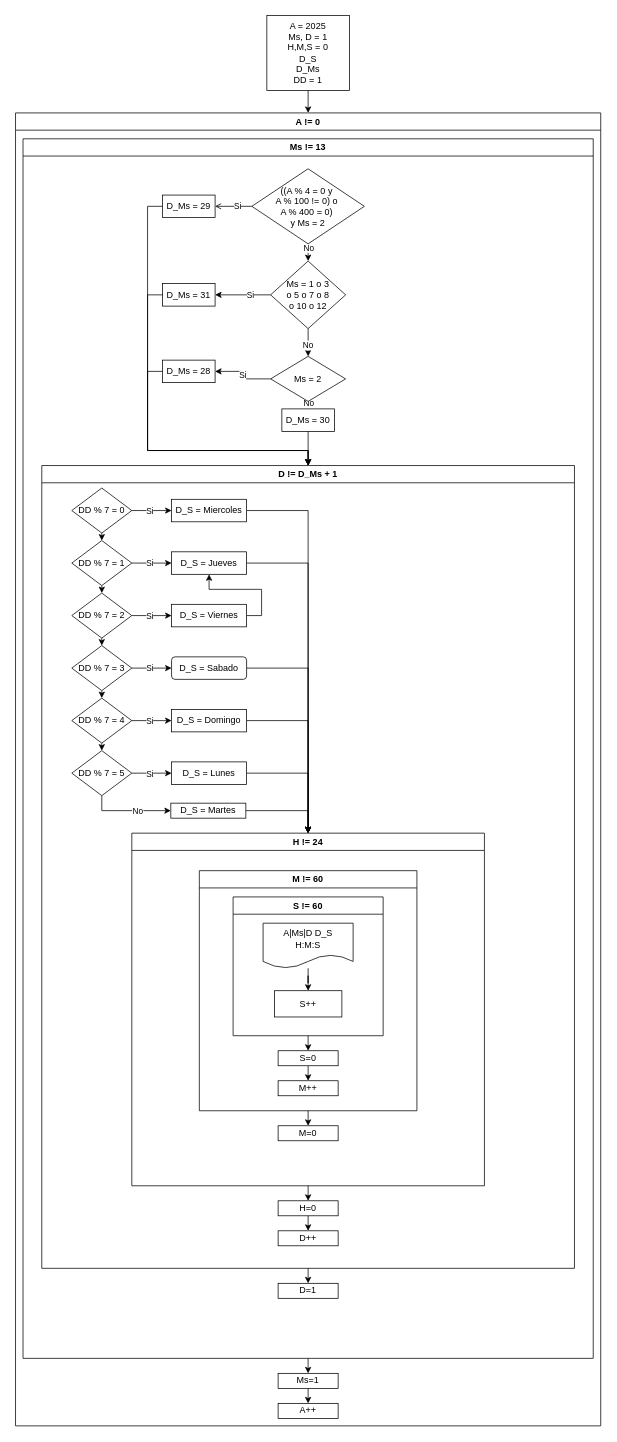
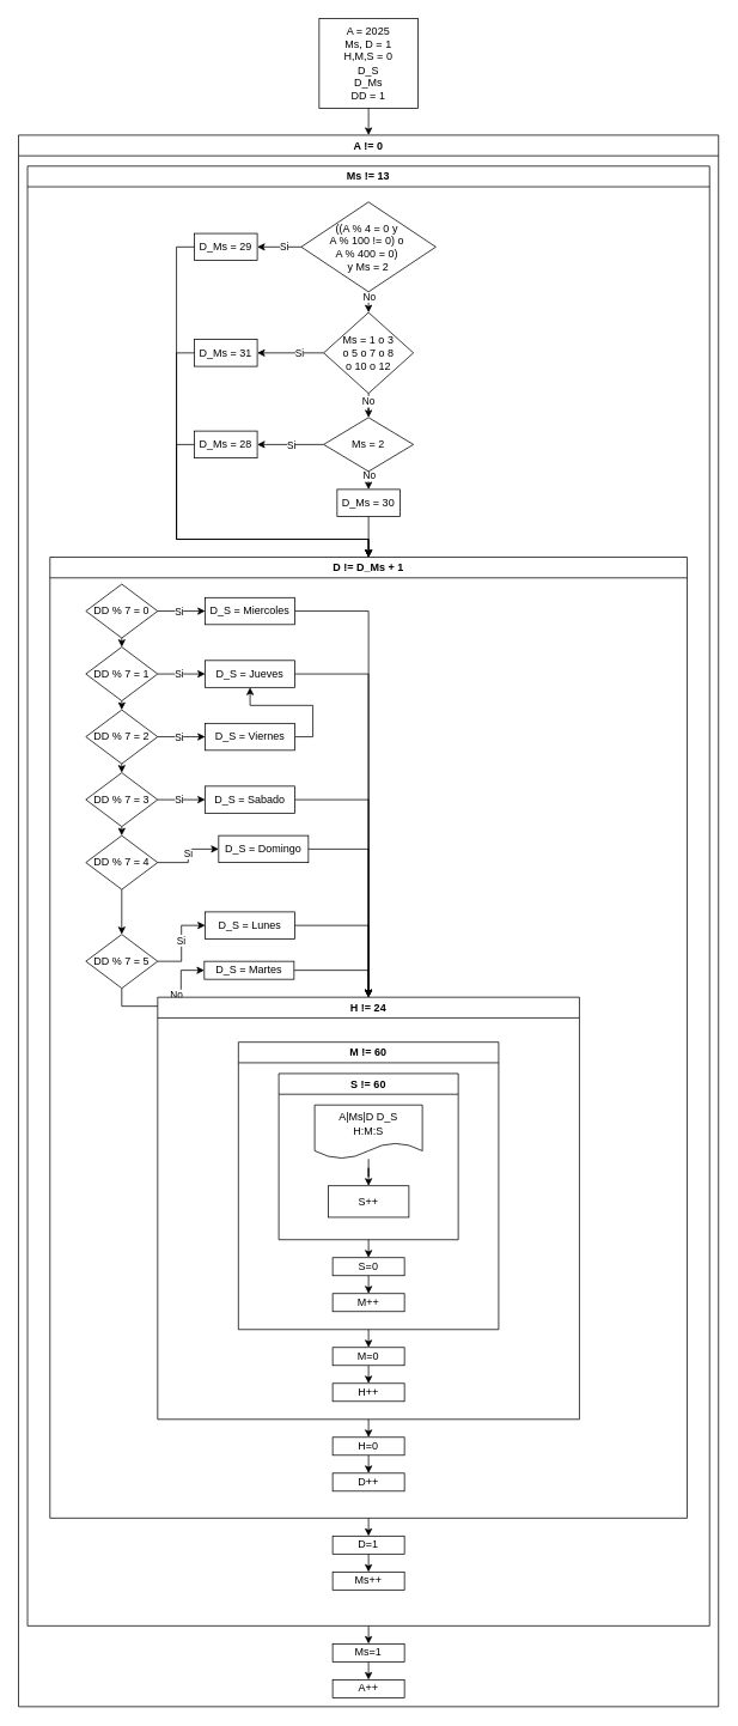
- <mxCell id="11" style="edgeStyle=orthogonalEdgeStyle;rounded=0;orthogonalLoop=1;jettySize=auto;html=1;exitX=0;exitY=0.5;exitDx=0;exitDy=0;entryX=1;entryY=0.5;entryDx=0;entryDy=0;endArrow=open;" edge="1" parent="5" source="15" target="16"><mxGeometry relative="1" as="geometry" /></mxCell>
+ <mxCell id="11" style="edgeStyle=orthogonalEdgeStyle;rounded=0;orthogonalLoop=1;jettySize=auto;html=1;exitX=0;exitY=0.5;exitDx=0;exitDy=0;entryX=1;entryY=0.5;entryDx=0;entryDy=0;" edge="1" parent="5" source="15" target="16"><mxGeometry relative="1" as="geometry" /></mxCell>
- <mxCell id="23" value="Ms = 2" style="rhombus;whiteSpace=wrap;html=1;" vertex="1" parent="5"><mxGeometry x="330" y="290" width="100" height="60" as="geometry" /></mxCell>
+ <mxCell id="23" value="Ms = 2" style="rhombus;whiteSpace=wrap;html=1;" vertex="1" parent="5"><mxGeometry x="330" y="280" width="100" height="60" as="geometry" /></mxCell>
- <mxCell id="49" value="D_S = Sabado" style="whiteSpace=wrap;html=1;rounded=1;" vertex="1" parent="25"><mxGeometry x="173" y="255" width="100" height="30" as="geometry" /></mxCell>
+ <mxCell id="49" value="D_S = Sabado" style="whiteSpace=wrap;html=1;" vertex="1" parent="25"><mxGeometry x="173" y="255" width="100" height="30" as="geometry" /></mxCell>
- <mxCell id="55" value="D_S = Domingo" style="whiteSpace=wrap;html=1;" vertex="1" parent="25"><mxGeometry x="173" y="325" width="100" height="30" as="geometry" /></mxCell>
+ <mxCell id="55" value="D_S = Domingo" style="whiteSpace=wrap;html=1;" vertex="1" parent="25"><mxGeometry x="188" y="310" width="100" height="30" as="geometry" /></mxCell>
- <mxCell id="60" value="DD % 7 = 5" style="rhombus;whiteSpace=wrap;html=1;" vertex="1" parent="25"><mxGeometry x="40" y="380" width="80" height="60" as="geometry" /></mxCell>
+ <mxCell id="60" value="DD % 7 = 5" style="rhombus;whiteSpace=wrap;html=1;" vertex="1" parent="25"><mxGeometry x="40" y="420" width="80" height="60" as="geometry" /></mxCell>
+ <mxCell id="76" style="edgeStyle=orthogonalEdgeStyle;rounded=0;orthogonalLoop=1;jettySize=auto;html=1;exitX=0.5;exitY=1;exitDx=0;exitDy=0;entryX=0.5;entryY=0;entryDx=0;entryDy=0;" edge="1" parent="65" source="77" target="78"><mxGeometry relative="1" as="geometry" /></mxCell>
+ <mxCell id="78" value="H++" style="whiteSpace=wrap;html=1;" vertex="1" parent="65"><mxGeometry x="195" y="430" width="80" height="20" as="geometry" /></mxCell>
+ <mxCell id="84" style="edgeStyle=orthogonalEdgeStyle;rounded=0;orthogonalLoop=1;jettySize=auto;html=1;exitX=0.5;exitY=1;exitDx=0;exitDy=0;entryX=0.5;entryY=0;entryDx=0;entryDy=0;" edge="1" parent="1" source="85" target="86"><mxGeometry relative="1" as="geometry" /></mxCell>
+ <mxCell id="86" value="Ms++" style="whiteSpace=wrap;html=1;" vertex="1" parent="1"><mxGeometry x="370" y="1750" width="80" height="20" as="geometry" /></mxCell>
